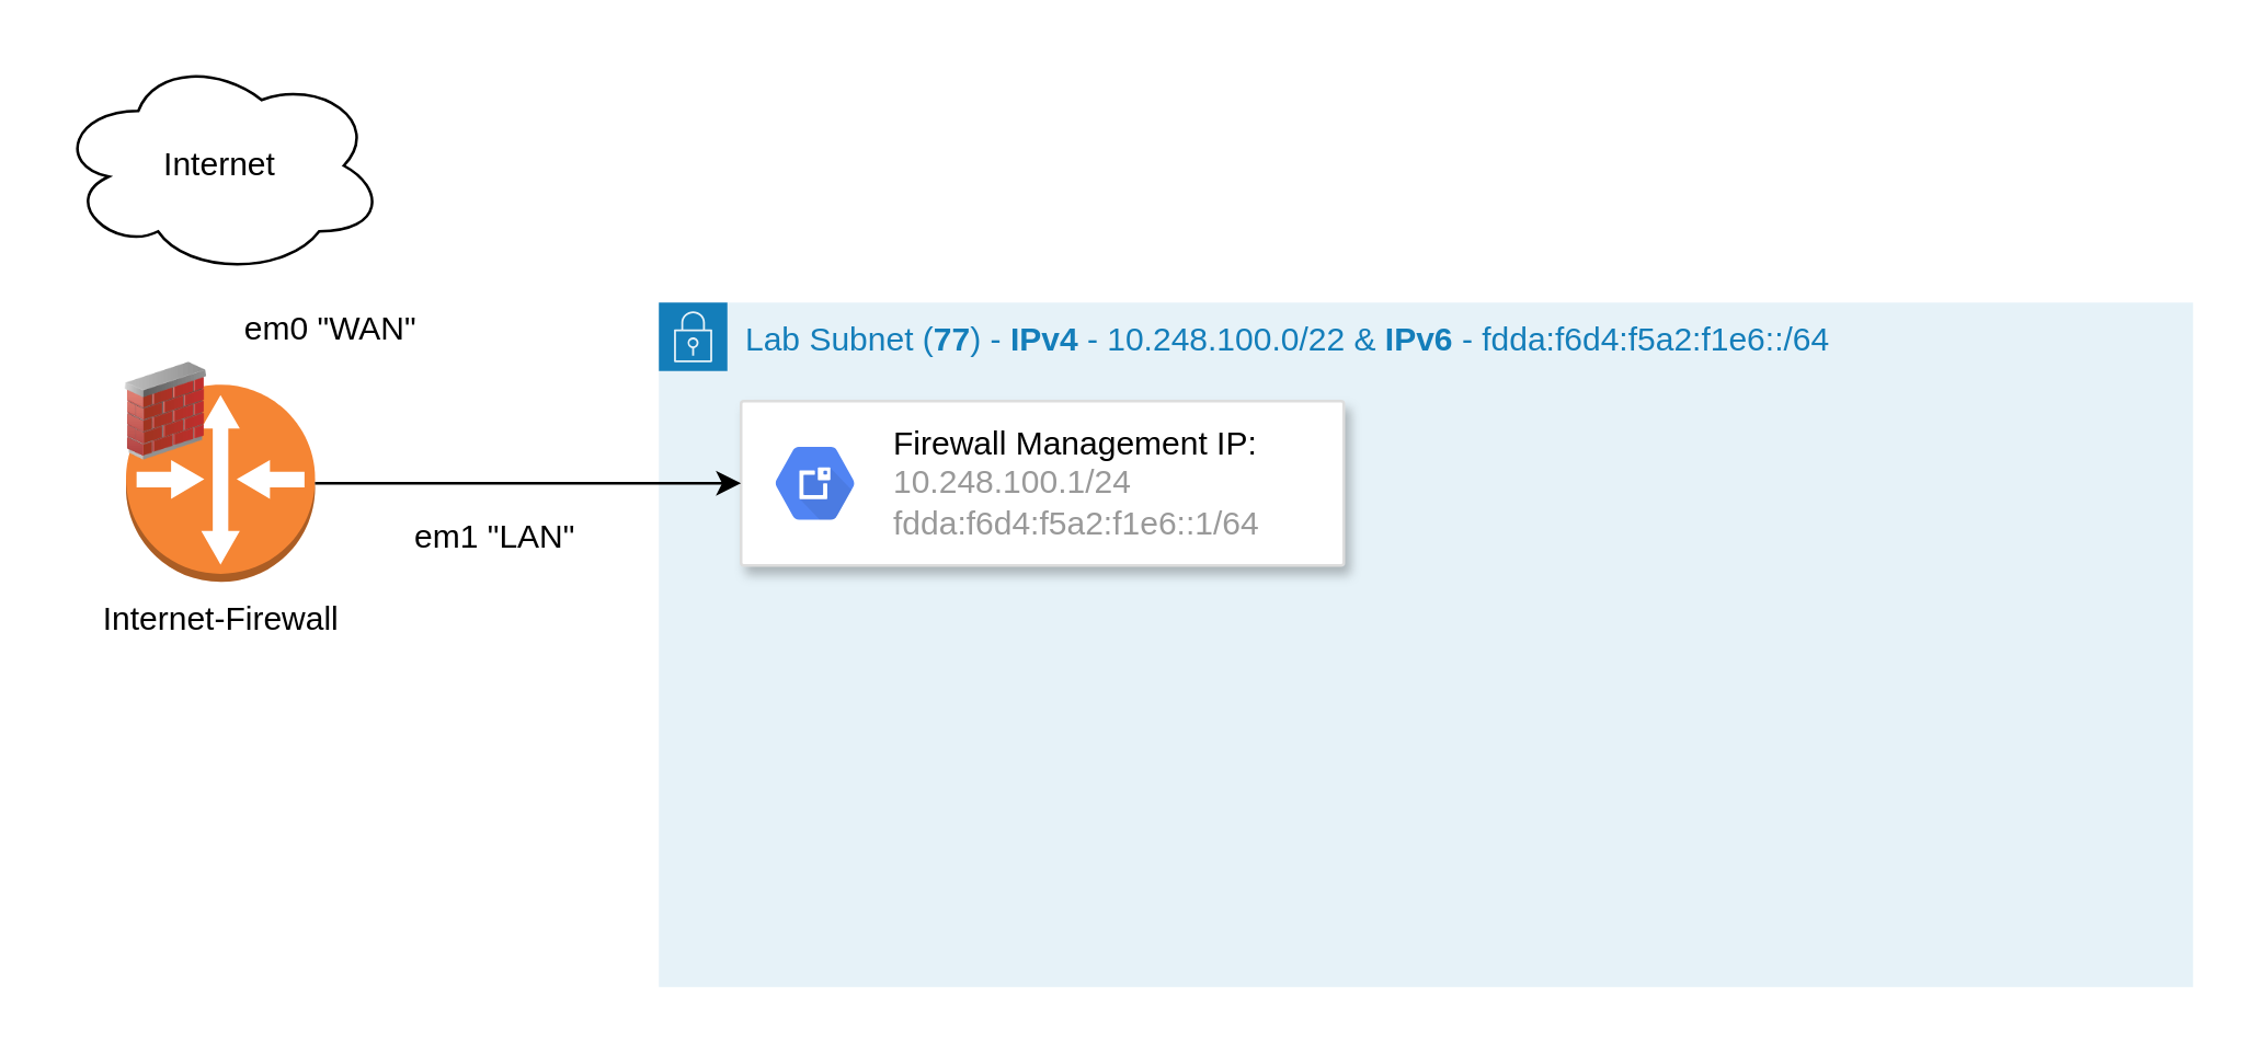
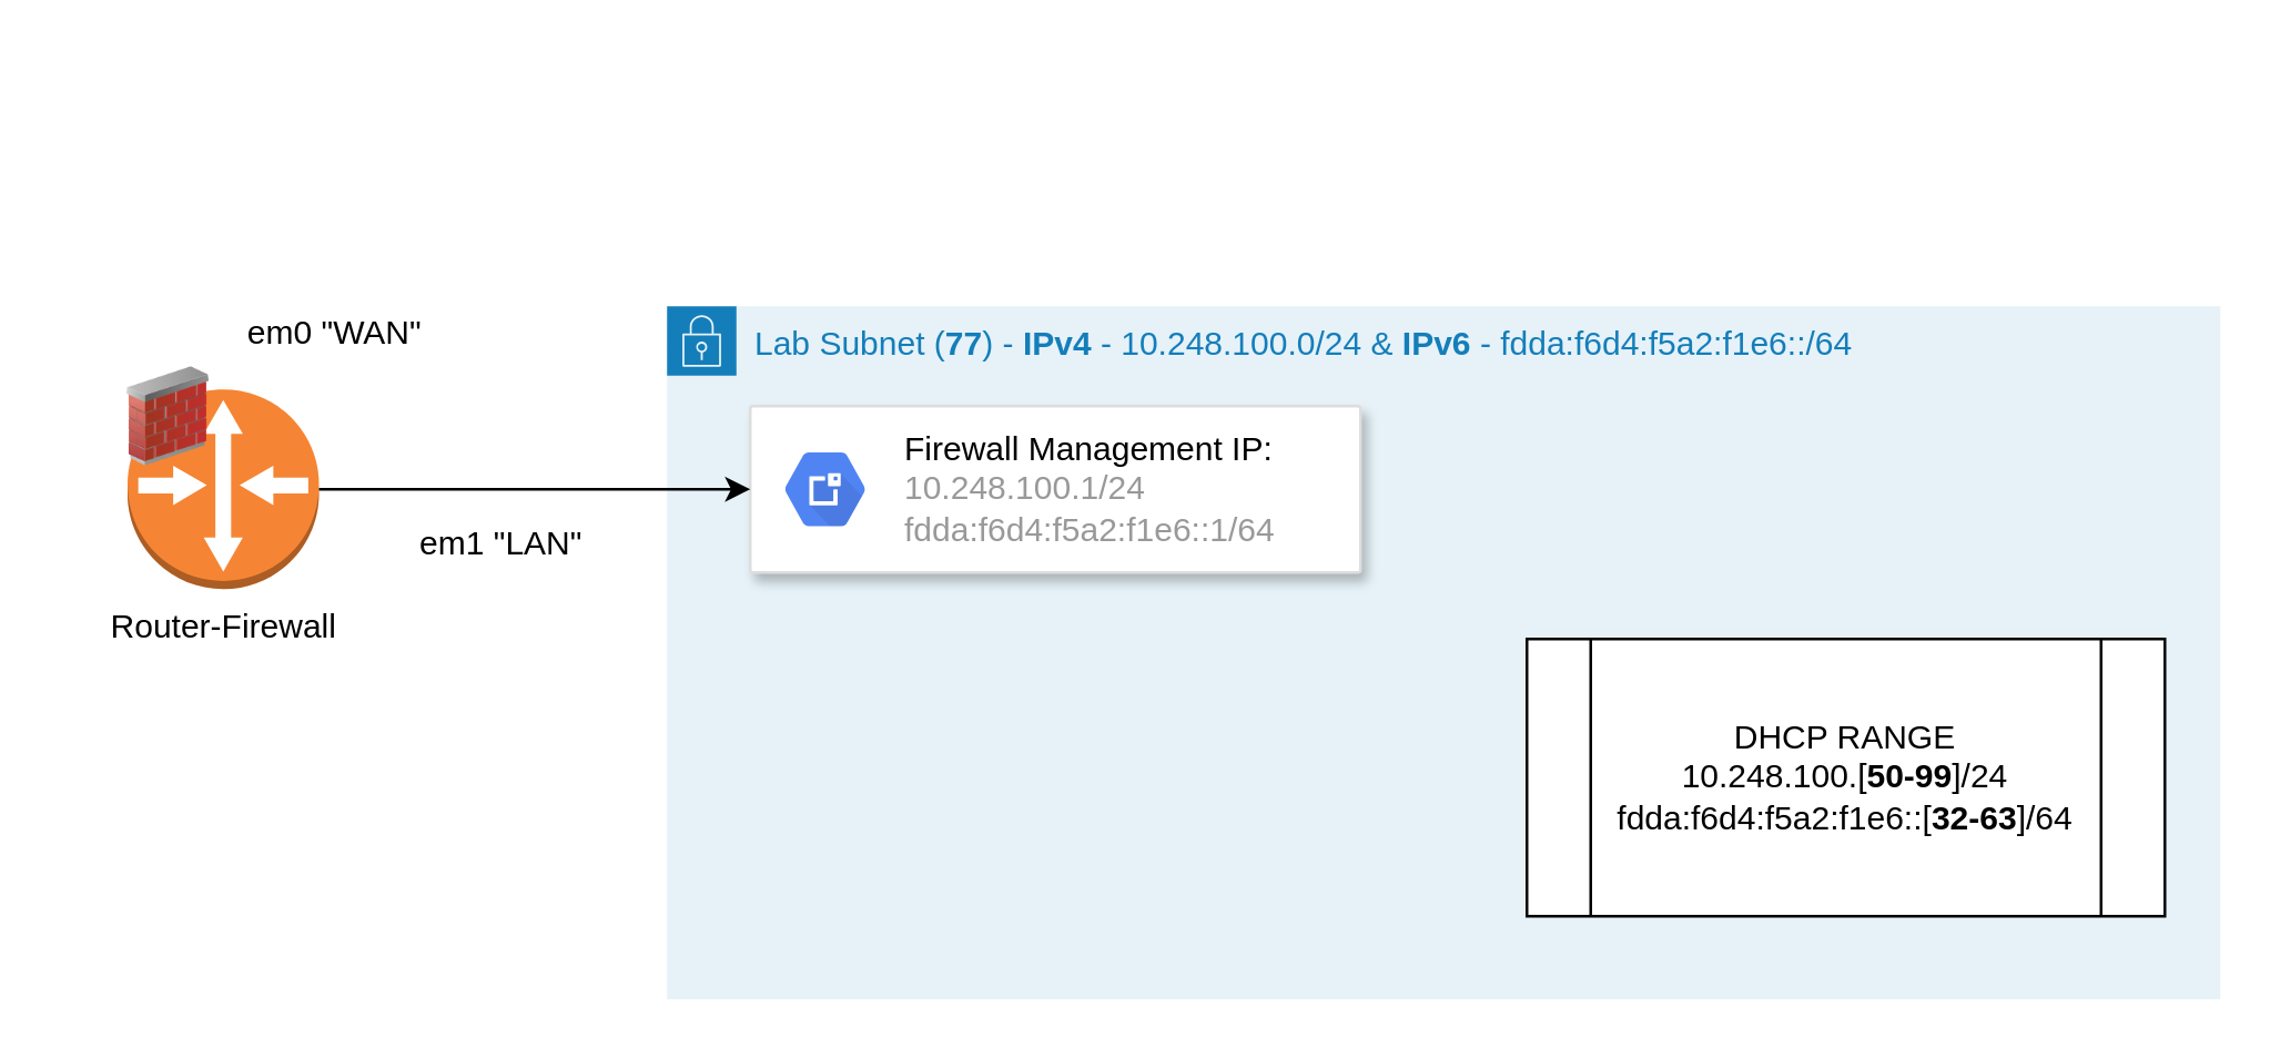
- <mxCell id="2" value="Internet" style="ellipse;shape=cloud;whiteSpace=wrap;html=1;" parent="1" vertex="1"><mxGeometry x="20" y="20" width="120" height="80" as="geometry" /></mxCell>
- <mxCell id="3" value="Lab Subnet (&lt;b&gt;77&lt;/b&gt;) - &lt;b&gt;IPv4&lt;/b&gt; - 10.248.100.0/22 &amp;amp; &lt;b&gt;IPv6 &lt;/b&gt;- fdda:f6d4:f5a2:f1e6::/64&amp;nbsp;" style="points=[[0,0],[0.25,0],[0.5,0],[0.75,0],[1,0],[1,0.25],[1,0.5],[1,0.75],[1,1],[0.75,1],[0.5,1],[0.25,1],[0,1],[0,0.75],[0,0.5],[0,0.25]];outlineConnect=0;gradientColor=none;html=1;whiteSpace=wrap;fontSize=12;fontStyle=0;shape=mxgraph.aws4.group;grIcon=mxgraph.aws4.group_security_group;grStroke=0;strokeColor=#147EBA;fillColor=#E6F2F8;verticalAlign=top;align=left;spacingLeft=30;fontColor=#147EBA;dashed=0;" parent="1" vertex="1"><mxGeometry x="240" y="110" width="560" height="250" as="geometry" /></mxCell>
+ <mxCell id="3" value="Lab Subnet (&lt;b&gt;77&lt;/b&gt;) - &lt;b&gt;IPv4&lt;/b&gt; - 10.248.100.0/24 &amp;amp; &lt;b&gt;IPv6 &lt;/b&gt;- fdda:f6d4:f5a2:f1e6::/64&amp;nbsp;" style="points=[[0,0],[0.25,0],[0.5,0],[0.75,0],[1,0],[1,0.25],[1,0.5],[1,0.75],[1,1],[0.75,1],[0.5,1],[0.25,1],[0,1],[0,0.75],[0,0.5],[0,0.25]];outlineConnect=0;gradientColor=none;html=1;whiteSpace=wrap;fontSize=12;fontStyle=0;shape=mxgraph.aws4.group;grIcon=mxgraph.aws4.group_security_group;grStroke=0;strokeColor=#147EBA;fillColor=#E6F2F8;verticalAlign=top;align=left;spacingLeft=30;fontColor=#147EBA;dashed=0;" parent="1" vertex="1"><mxGeometry x="240" y="110" width="560" height="250" as="geometry" /></mxCell>
- <mxCell id="5" value="Internet-Firewall" style="outlineConnect=0;dashed=0;verticalLabelPosition=bottom;verticalAlign=top;align=center;html=1;shape=mxgraph.aws3.router;fillColor=#F58534;gradientColor=none;" parent="4" vertex="1"><mxGeometry y="10" width="69" height="72" as="geometry" /></mxCell>
+ <mxCell id="5" value="Router-Firewall" style="outlineConnect=0;dashed=0;verticalLabelPosition=bottom;verticalAlign=top;align=center;html=1;shape=mxgraph.aws3.router;fillColor=#F58534;gradientColor=none;" parent="4" vertex="1"><mxGeometry y="10" width="69" height="72" as="geometry" /></mxCell>
+ <mxCell id="12" value="DHCP RANGE&lt;br&gt;10.248.100.[&lt;b&gt;50-99&lt;/b&gt;]/24&lt;br&gt;fdda:f6d4:f5a2:f1e6::[&lt;b&gt;32-63&lt;/b&gt;]/64" style="shape=process;whiteSpace=wrap;html=1;backgroundOutline=1;" parent="1" vertex="1"><mxGeometry x="550" y="230" width="230" height="100" as="geometry" /></mxCell>
